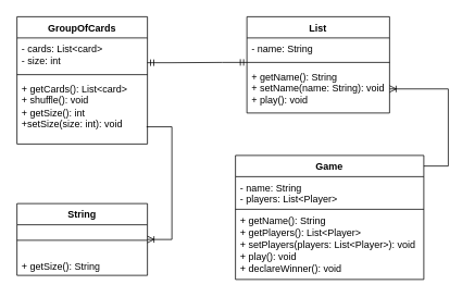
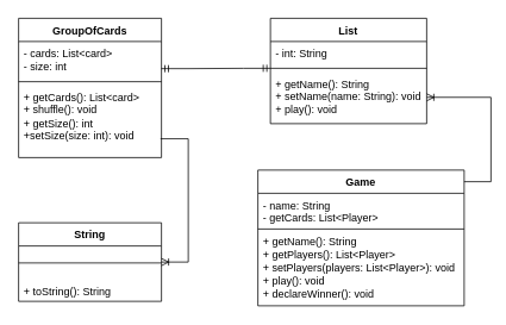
- <mxCell id="10" value="- name: String" style="text;strokeColor=none;fillColor=none;align=left;verticalAlign=top;spacingLeft=4;spacingRight=4;overflow=hidden;rotatable=0;points=[[0,0.5],[1,0.5]];portConstraint=eastwest;whiteSpace=wrap;html=1;" vertex="1" parent="9"><mxGeometry y="26" width="175" height="26" as="geometry" /></mxCell>
+ <mxCell id="10" value="- int: String" style="text;strokeColor=none;fillColor=none;align=left;verticalAlign=top;spacingLeft=4;spacingRight=4;overflow=hidden;rotatable=0;points=[[0,0.5],[1,0.5]];portConstraint=eastwest;whiteSpace=wrap;html=1;" vertex="1" parent="9"><mxGeometry y="26" width="175" height="26" as="geometry" /></mxCell>
- <mxCell id="14" value="- name: String&lt;div&gt;- players: List&amp;lt;Player&amp;gt;&lt;/div&gt;" style="text;strokeColor=none;fillColor=none;align=left;verticalAlign=top;spacingLeft=4;spacingRight=4;overflow=hidden;rotatable=0;points=[[0,0.5],[1,0.5]];portConstraint=eastwest;whiteSpace=wrap;html=1;" vertex="1" parent="13"><mxGeometry y="26" width="231" height="39" as="geometry" /></mxCell>
+ <mxCell id="14" value="- name: String&lt;div&gt;- getCards: List&amp;lt;Player&amp;gt;&lt;/div&gt;" style="text;strokeColor=none;fillColor=none;align=left;verticalAlign=top;spacingLeft=4;spacingRight=4;overflow=hidden;rotatable=0;points=[[0,0.5],[1,0.5]];portConstraint=eastwest;whiteSpace=wrap;html=1;" vertex="1" parent="13"><mxGeometry y="26" width="231" height="39" as="geometry" /></mxCell>
- <mxCell id="4" value="&lt;div&gt;+ getSize(): String&lt;/div&gt;" style="text;strokeColor=none;fillColor=none;align=left;verticalAlign=top;spacingLeft=4;spacingRight=4;overflow=hidden;rotatable=0;points=[[0,0.5],[1,0.5]];portConstraint=eastwest;whiteSpace=wrap;html=1;" vertex="1" parent="2"><mxGeometry y="64" width="160" height="24" as="geometry" /></mxCell>
+ <mxCell id="4" value="&lt;div&gt;+ toString(): String&lt;/div&gt;" style="text;strokeColor=none;fillColor=none;align=left;verticalAlign=top;spacingLeft=4;spacingRight=4;overflow=hidden;rotatable=0;points=[[0,0.5],[1,0.5]];portConstraint=eastwest;whiteSpace=wrap;html=1;" vertex="1" parent="2"><mxGeometry y="64" width="160" height="24" as="geometry" /></mxCell>
